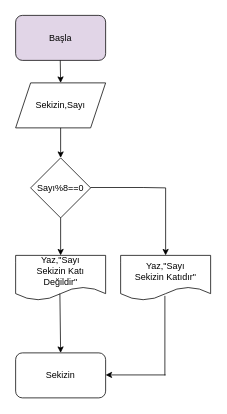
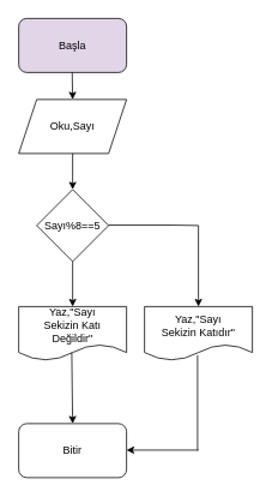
- <mxCell id="3" value="Sekizin,Sayı" style="shape=parallelogram;perimeter=parallelogramPerimeter;whiteSpace=wrap;html=1;fixedSize=1;" vertex="1" parent="1"><mxGeometry x="20" y="110" width="120" height="60" as="geometry" /></mxCell>
+ <mxCell id="3" value="Oku,Sayı" style="shape=parallelogram;perimeter=parallelogramPerimeter;whiteSpace=wrap;html=1;fixedSize=1;" vertex="1" parent="1"><mxGeometry x="20" y="110" width="120" height="60" as="geometry" /></mxCell>
- <mxCell id="4" value="Sayı%8==0" style="rhombus;whiteSpace=wrap;html=1;" vertex="1" parent="1"><mxGeometry x="40" y="210" width="80" height="80" as="geometry" /></mxCell>
+ <mxCell id="4" value="Sayı%8==5" style="rhombus;whiteSpace=wrap;html=1;" vertex="1" parent="1"><mxGeometry x="40" y="210" width="80" height="80" as="geometry" /></mxCell>
- <mxCell id="13" value="Sekizin" style="rounded=1;whiteSpace=wrap;html=1;" vertex="1" parent="1"><mxGeometry x="20" y="470" width="120" height="60" as="geometry" /></mxCell>
+ <mxCell id="13" value="Bitir" style="rounded=1;whiteSpace=wrap;html=1;" vertex="1" parent="1"><mxGeometry x="20" y="470" width="120" height="60" as="geometry" /></mxCell>
